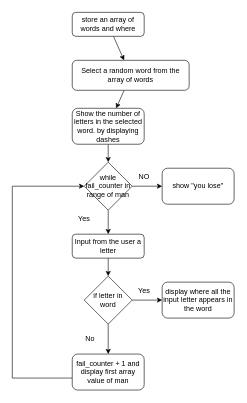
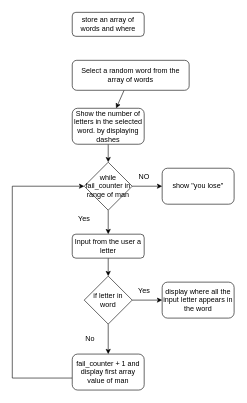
- <mxCell id="2" value="" style="edgeStyle=none;rounded=0;orthogonalLoop=1;jettySize=auto;html=1;" edge="1" parent="1" source="3" target="7"><mxGeometry relative="1" as="geometry" /></mxCell>
